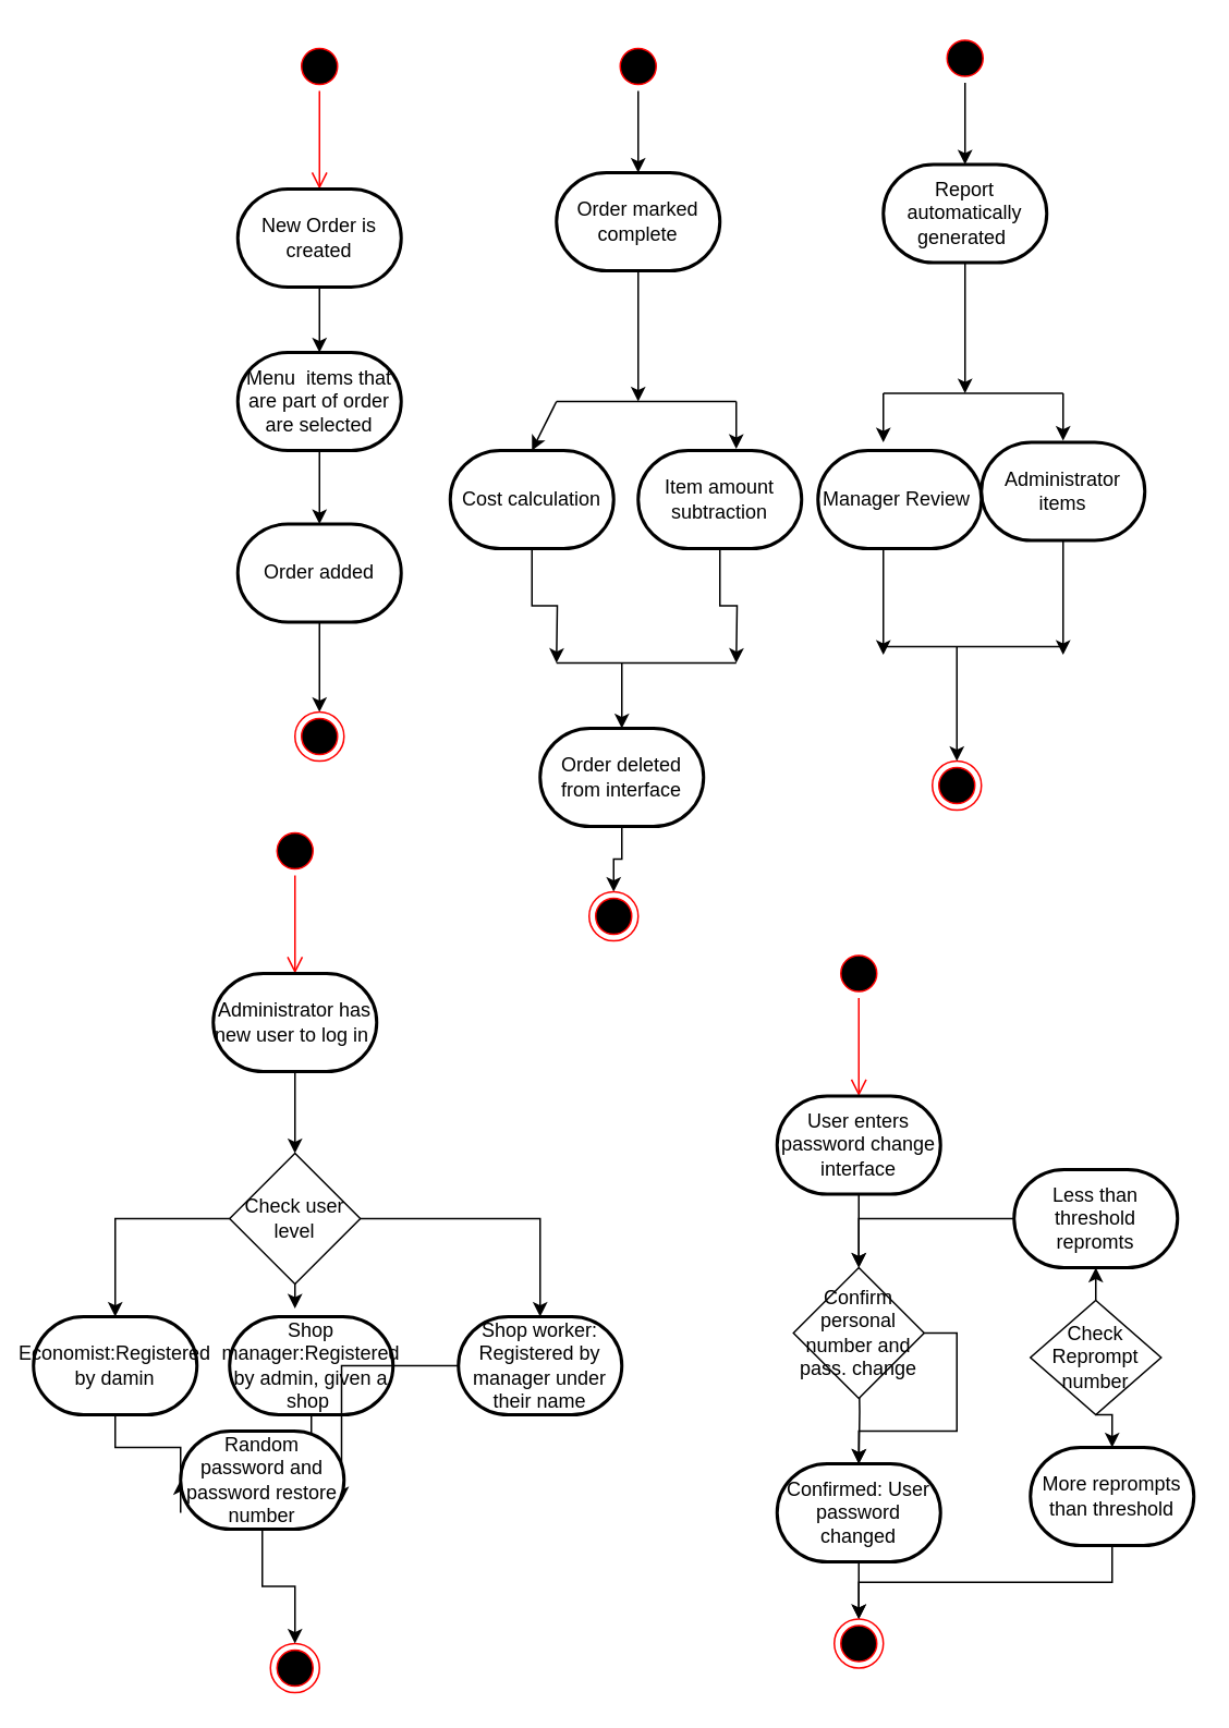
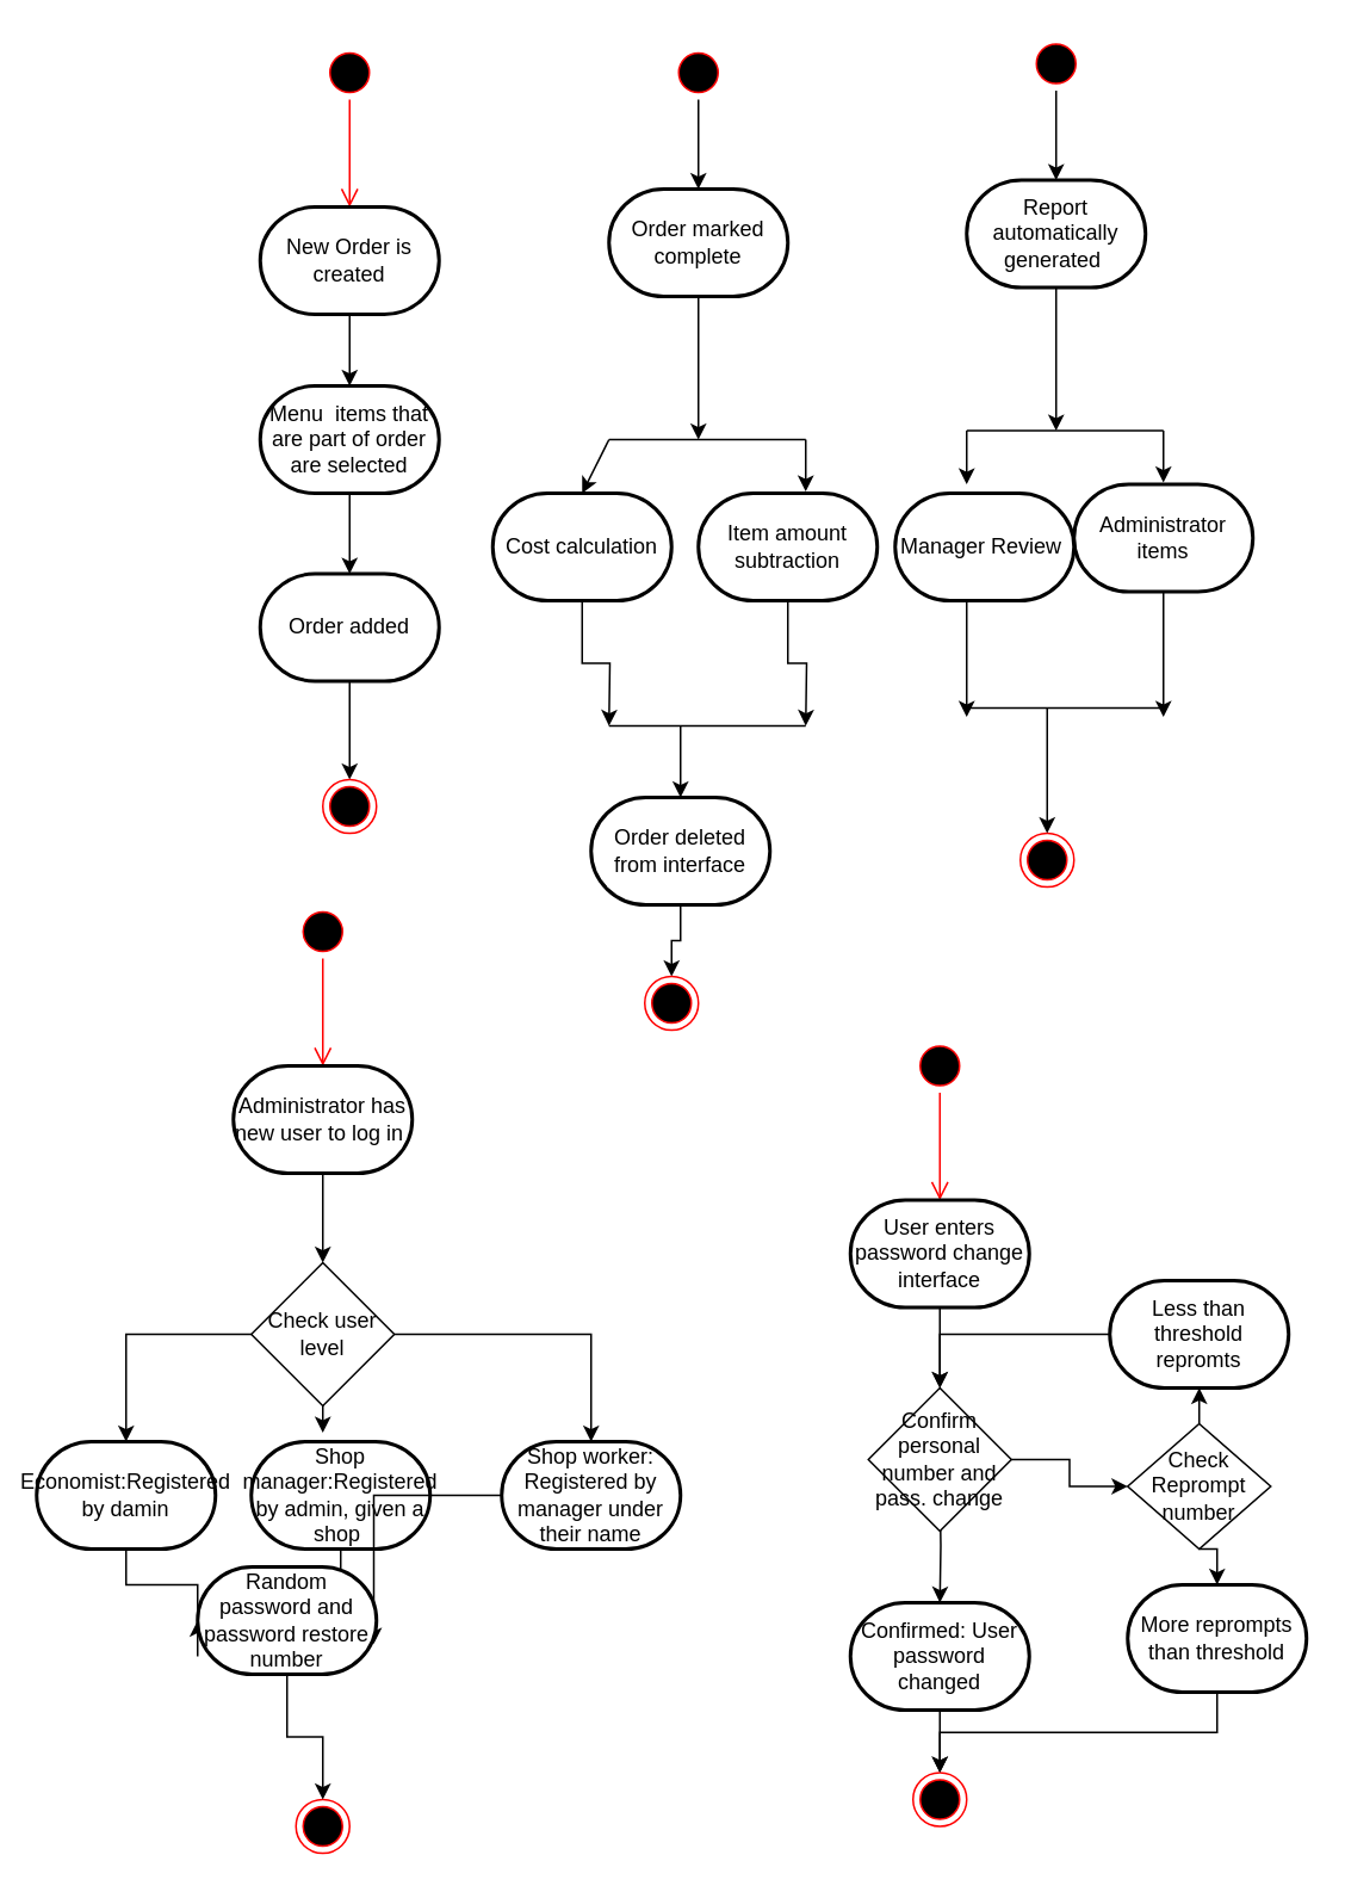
- <mxCell id="66" style="edgeStyle=orthogonalEdgeStyle;rounded=0;orthogonalLoop=1;jettySize=auto;html=1;exitX=1;exitY=0.5;exitDx=0;exitDy=0;" edge="1" parent="1" source="67" target="64"><mxGeometry relative="1" as="geometry" /></mxCell>
+ <mxCell id="66" style="edgeStyle=orthogonalEdgeStyle;rounded=0;orthogonalLoop=1;jettySize=auto;html=1;exitX=1;exitY=0.5;exitDx=0;exitDy=0;entryX=0;entryY=0.5;entryDx=0;entryDy=0;" edge="1" parent="1" source="67" target="70"><mxGeometry relative="1" as="geometry" /></mxCell>
